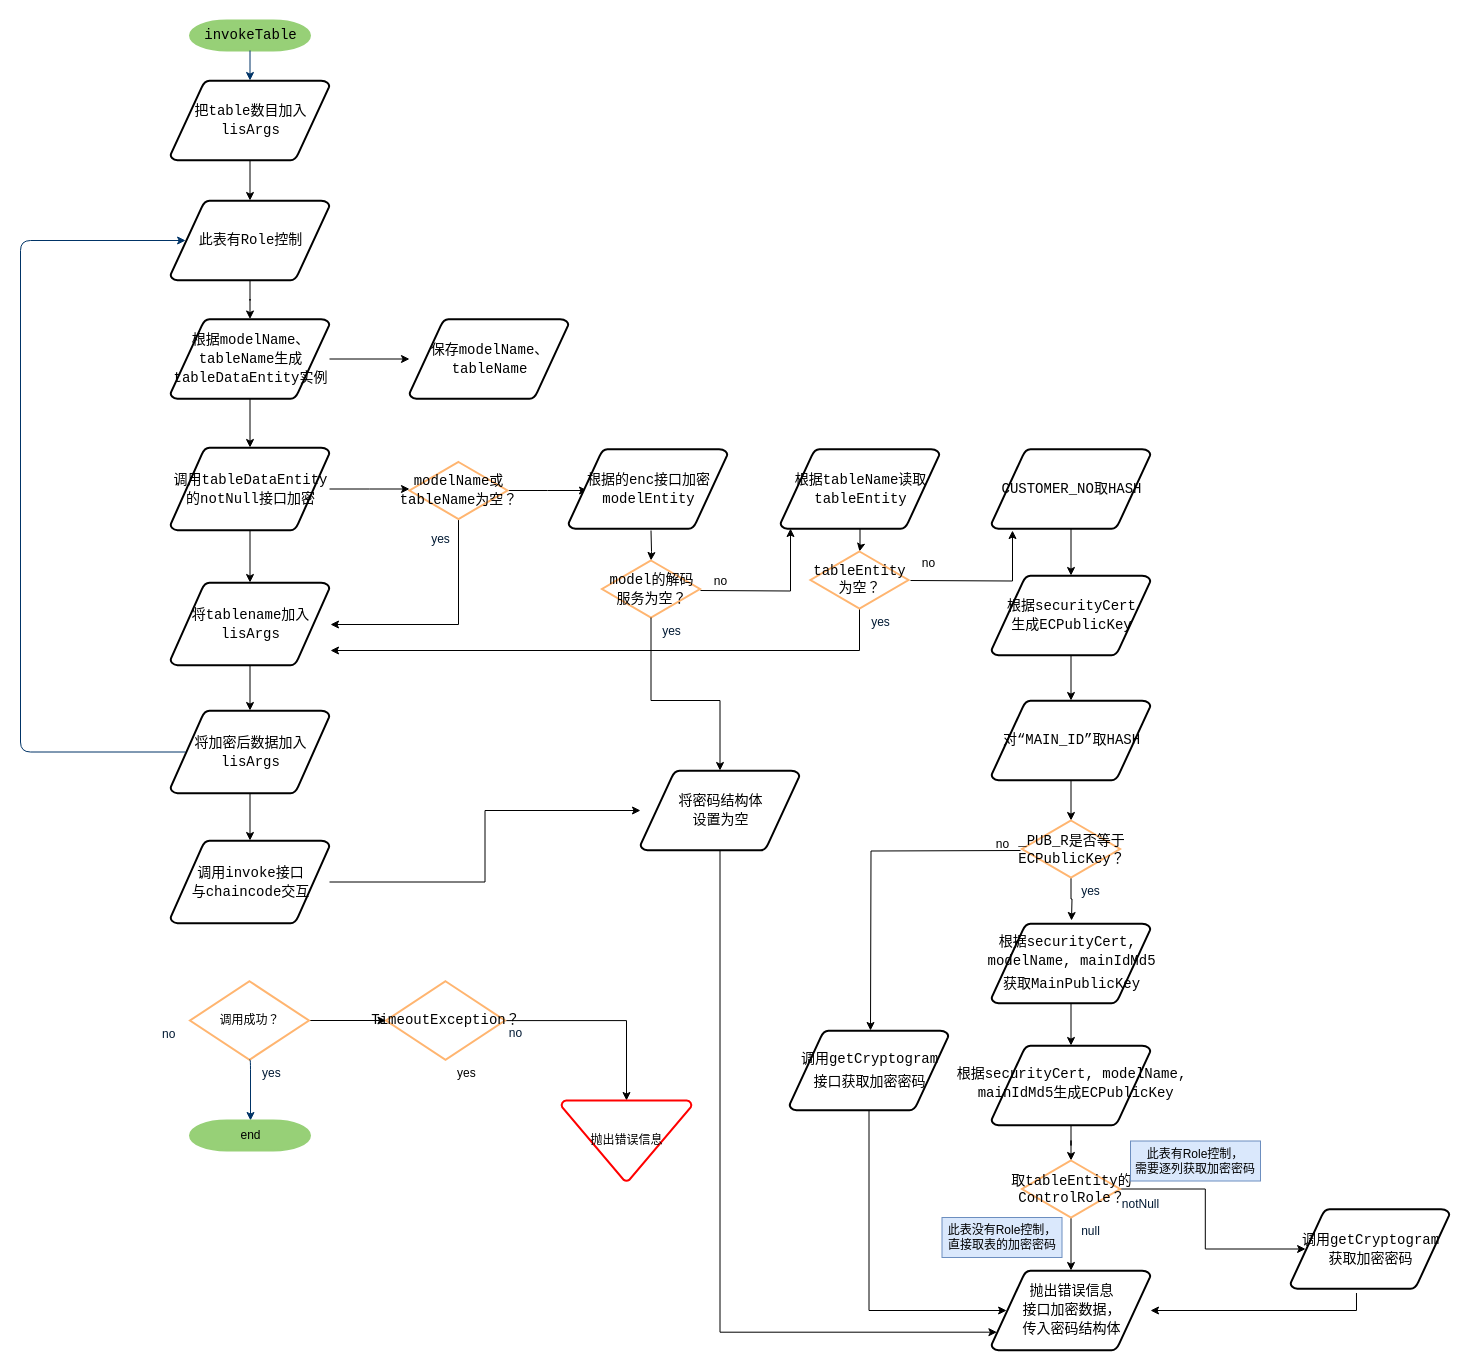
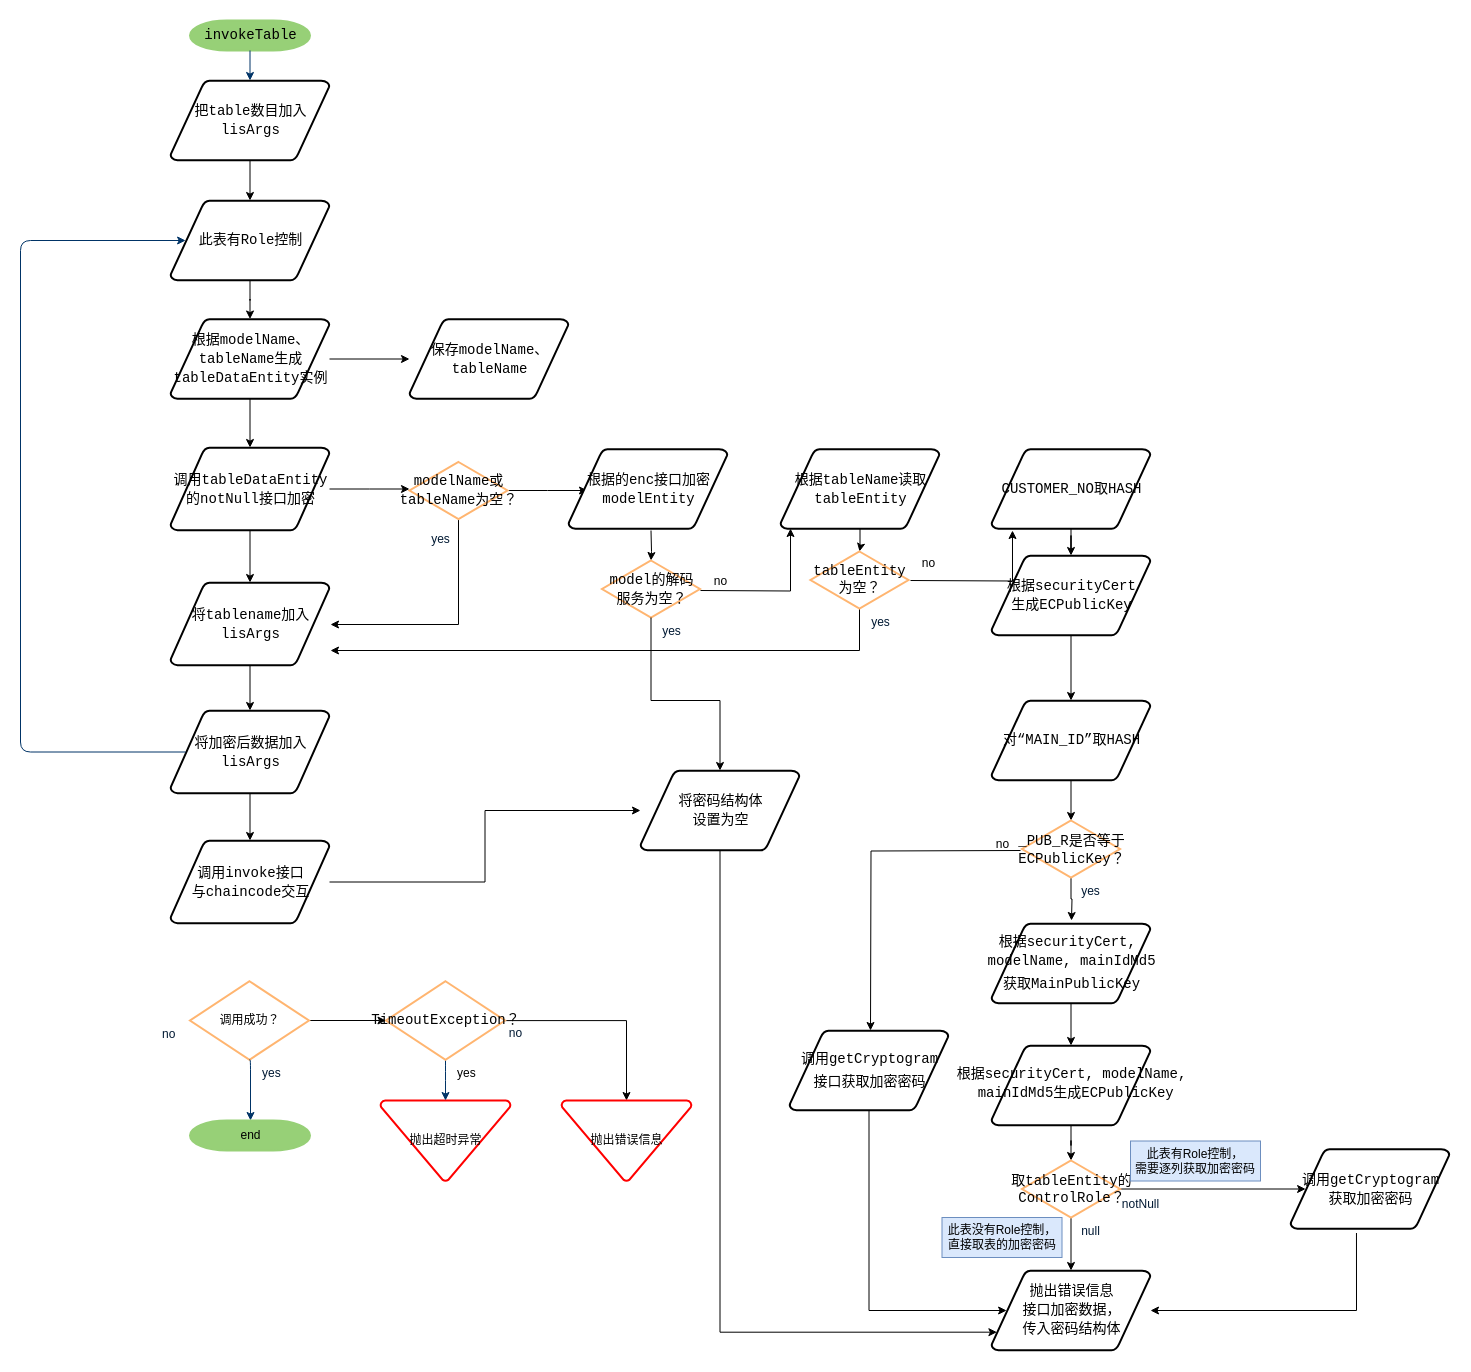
- <mxCell id="49" value="&lt;div style=&quot;font-family: &amp;#34;consolas&amp;#34; , &amp;#34;courier new&amp;#34; , monospace ; font-size: 14px ; line-height: 19px&quot;&gt;&lt;div style=&quot;font-family: &amp;#34;consolas&amp;#34; , &amp;#34;courier new&amp;#34; , monospace ; line-height: 19px&quot;&gt;&lt;div style=&quot;font-family: &amp;#34;consolas&amp;#34; , &amp;#34;courier new&amp;#34; , monospace ; line-height: 19px&quot;&gt;&lt;span&gt;根据&lt;/span&gt;&lt;span style=&quot;font-family: &amp;#34;consolas&amp;#34; , &amp;#34;courier new&amp;#34; , monospace&quot;&gt;securityCert&lt;/span&gt;&lt;/div&gt;&lt;div style=&quot;font-family: &amp;#34;consolas&amp;#34; , &amp;#34;courier new&amp;#34; , monospace ; line-height: 19px&quot;&gt;&lt;span style=&quot;font-family: &amp;#34;consolas&amp;#34; , &amp;#34;courier new&amp;#34; , monospace&quot;&gt;生成&lt;/span&gt;&lt;span style=&quot;font-family: &amp;#34;consolas&amp;#34; , &amp;#34;courier new&amp;#34; , monospace&quot;&gt;ECPublicKey&lt;/span&gt;&lt;/div&gt;&lt;/div&gt;&lt;/div&gt;" style="shape=mxgraph.flowchart.data;strokeWidth=2;gradientColor=none;gradientDirection=north;fontStyle=0;html=1;" vertex="1" parent="1"><mxGeometry x="991" y="575" width="159" height="80" as="geometry" /></mxCell>
+ <mxCell id="49" value="&lt;div style=&quot;font-family: &amp;#34;consolas&amp;#34; , &amp;#34;courier new&amp;#34; , monospace ; font-size: 14px ; line-height: 19px&quot;&gt;&lt;div style=&quot;font-family: &amp;#34;consolas&amp;#34; , &amp;#34;courier new&amp;#34; , monospace ; line-height: 19px&quot;&gt;&lt;div style=&quot;font-family: &amp;#34;consolas&amp;#34; , &amp;#34;courier new&amp;#34; , monospace ; line-height: 19px&quot;&gt;&lt;span&gt;根据&lt;/span&gt;&lt;span style=&quot;font-family: &amp;#34;consolas&amp;#34; , &amp;#34;courier new&amp;#34; , monospace&quot;&gt;securityCert&lt;/span&gt;&lt;/div&gt;&lt;div style=&quot;font-family: &amp;#34;consolas&amp;#34; , &amp;#34;courier new&amp;#34; , monospace ; line-height: 19px&quot;&gt;&lt;span style=&quot;font-family: &amp;#34;consolas&amp;#34; , &amp;#34;courier new&amp;#34; , monospace&quot;&gt;生成&lt;/span&gt;&lt;span style=&quot;font-family: &amp;#34;consolas&amp;#34; , &amp;#34;courier new&amp;#34; , monospace&quot;&gt;ECPublicKey&lt;/span&gt;&lt;/div&gt;&lt;/div&gt;&lt;/div&gt;" style="shape=mxgraph.flowchart.data;strokeWidth=2;gradientColor=none;gradientDirection=north;fontStyle=0;html=1;" vertex="1" parent="1"><mxGeometry x="991" y="555" width="159" height="80" as="geometry" /></mxCell>
+ <mxCell id="5" value="" style="edgeStyle=elbowEdgeStyle;elbow=vertical;exitX=0.5;exitY=1;exitPerimeter=0;entryX=0.5;entryY=0;entryPerimeter=0;fontStyle=1;strokeColor=#003366;strokeWidth=1;html=1;exitDx=0;exitDy=0;" parent="1" source="33" target="4" edge="1"><mxGeometry x="-90" y="119" width="100" height="100" as="geometry"><mxPoint x="-410" y="39" as="sourcePoint" /><mxPoint x="-310" y="-61" as="targetPoint" /><Array as="points"><mxPoint x="445" y="1070" /><mxPoint x="610" y="1059" /><mxPoint x="330" y="1199" /></Array></mxGeometry></mxCell>
+ <mxCell id="4" value="抛出超时异常" style="shape=mxgraph.flowchart.merge_or_storage;strokeWidth=2;gradientColor=none;gradientDirection=north;fontStyle=0;html=1;strokeColor=#FF0000;" parent="1" vertex="1"><mxGeometry x="380" y="1100" width="130" height="80.5" as="geometry" /></mxCell>
- <mxCell id="73" value="&lt;div style=&quot;font-family: &amp;#34;consolas&amp;#34; , &amp;#34;courier new&amp;#34; , monospace ; font-size: 14px ; line-height: 19px&quot;&gt;&lt;div style=&quot;font-family: &amp;#34;consolas&amp;#34; , &amp;#34;courier new&amp;#34; , monospace ; line-height: 19px&quot;&gt;&lt;div style=&quot;font-family: &amp;#34;consolas&amp;#34; , &amp;#34;courier new&amp;#34; , monospace ; line-height: 19px&quot;&gt;&lt;div style=&quot;font-family: &amp;#34;consolas&amp;#34; , &amp;#34;courier new&amp;#34; , monospace ; line-height: 19px&quot;&gt;调用&lt;span style=&quot;font-family: &amp;#34;consolas&amp;#34; , &amp;#34;courier new&amp;#34; , monospace&quot;&gt;getCryptogram&lt;/span&gt;&lt;/div&gt;&lt;div style=&quot;font-family: &amp;#34;consolas&amp;#34; , &amp;#34;courier new&amp;#34; , monospace ; line-height: 19px&quot;&gt;&lt;span&gt;获取加密密码&lt;/span&gt;&lt;/div&gt;&lt;/div&gt;&lt;/div&gt;&lt;/div&gt;" style="shape=mxgraph.flowchart.data;strokeWidth=2;gradientColor=none;gradientDirection=north;fontStyle=0;html=1;" vertex="1" parent="1"><mxGeometry x="1290" y="1208.5" width="159" height="80" as="geometry" /></mxCell>
+ <mxCell id="73" value="&lt;div style=&quot;font-family: &amp;#34;consolas&amp;#34; , &amp;#34;courier new&amp;#34; , monospace ; font-size: 14px ; line-height: 19px&quot;&gt;&lt;div style=&quot;font-family: &amp;#34;consolas&amp;#34; , &amp;#34;courier new&amp;#34; , monospace ; line-height: 19px&quot;&gt;&lt;div style=&quot;font-family: &amp;#34;consolas&amp;#34; , &amp;#34;courier new&amp;#34; , monospace ; line-height: 19px&quot;&gt;&lt;div style=&quot;font-family: &amp;#34;consolas&amp;#34; , &amp;#34;courier new&amp;#34; , monospace ; line-height: 19px&quot;&gt;调用&lt;span style=&quot;font-family: &amp;#34;consolas&amp;#34; , &amp;#34;courier new&amp;#34; , monospace&quot;&gt;getCryptogram&lt;/span&gt;&lt;/div&gt;&lt;div style=&quot;font-family: &amp;#34;consolas&amp;#34; , &amp;#34;courier new&amp;#34; , monospace ; line-height: 19px&quot;&gt;&lt;span&gt;获取加密密码&lt;/span&gt;&lt;/div&gt;&lt;/div&gt;&lt;/div&gt;&lt;/div&gt;" style="shape=mxgraph.flowchart.data;strokeWidth=2;gradientColor=none;gradientDirection=north;fontStyle=0;html=1;" vertex="1" parent="1"><mxGeometry x="1290" y="1148.5" width="159" height="80" as="geometry" /></mxCell>
